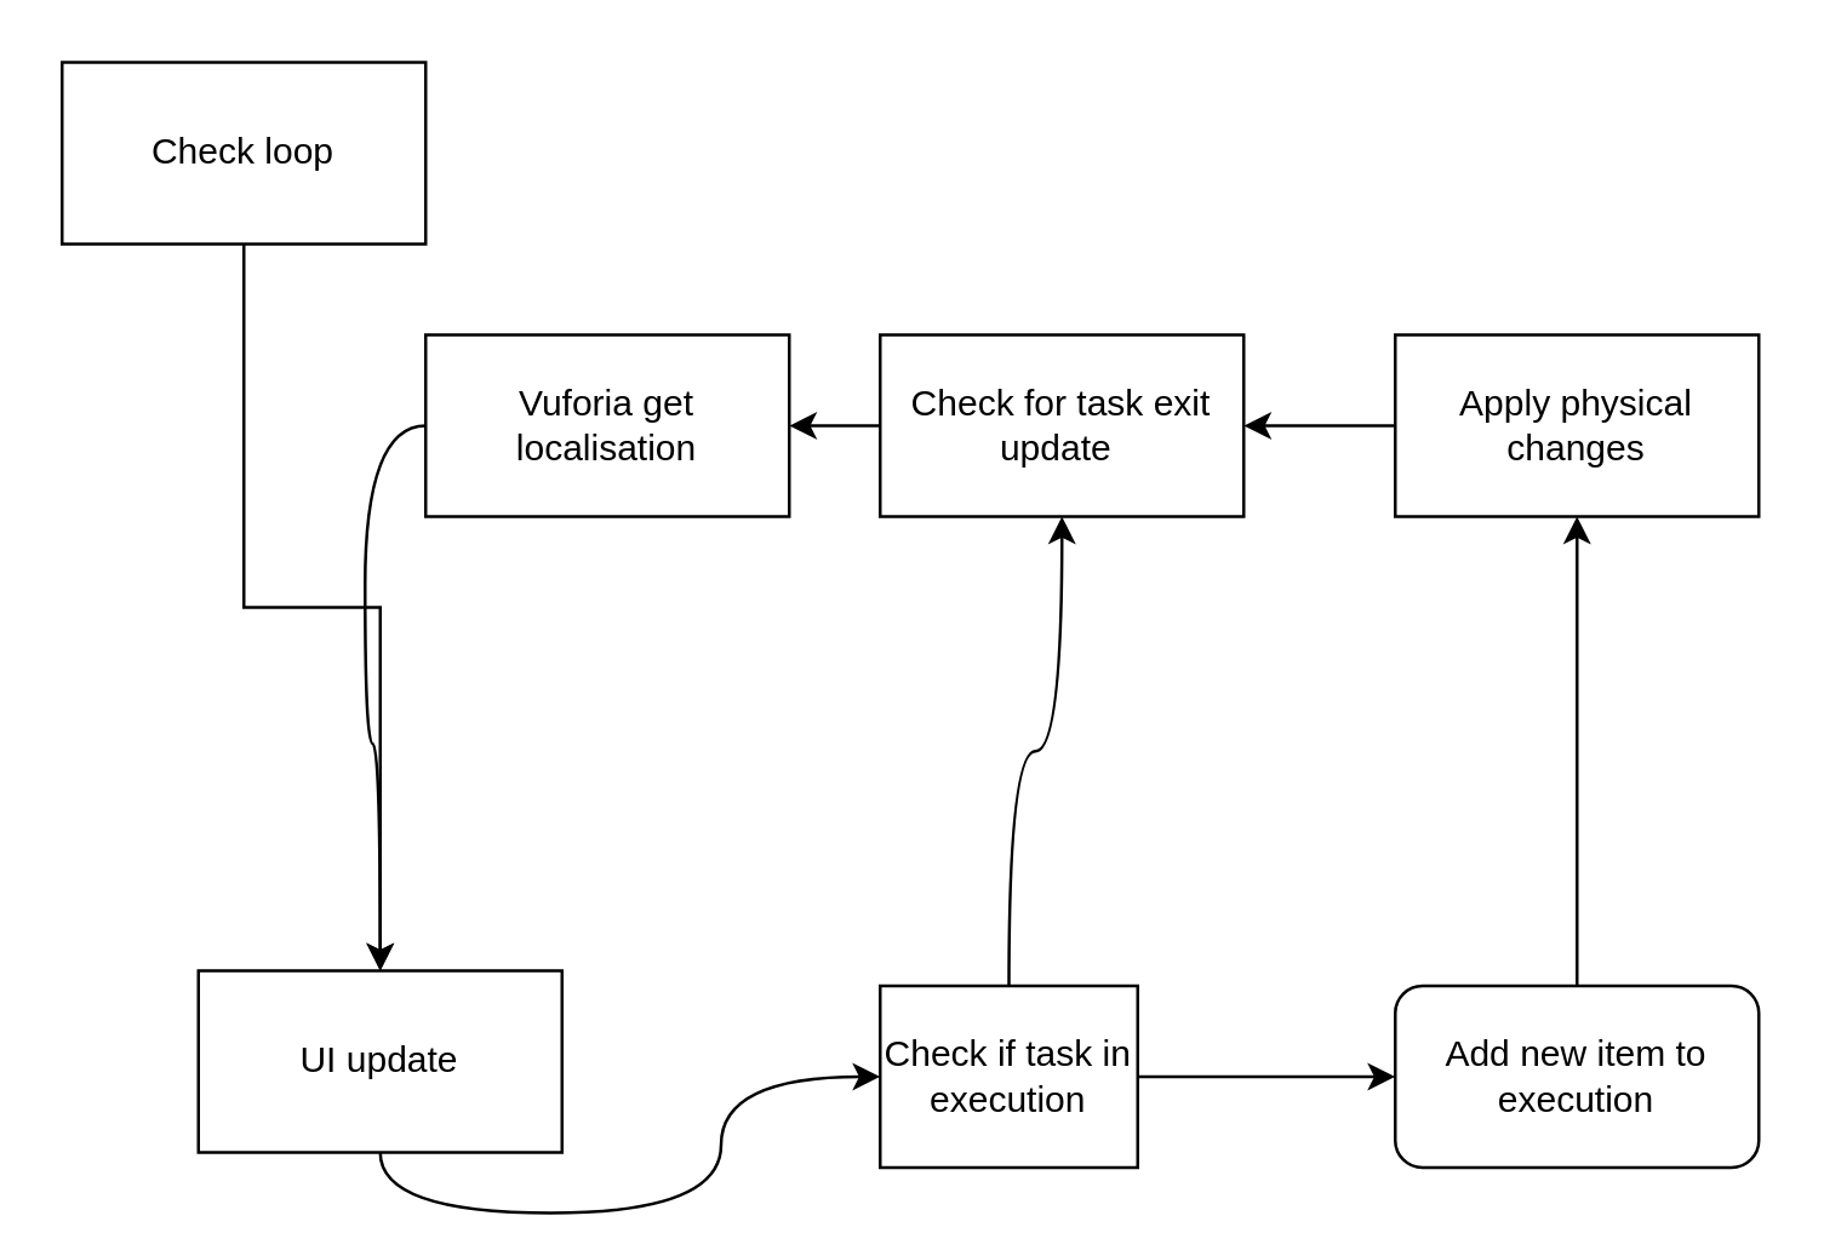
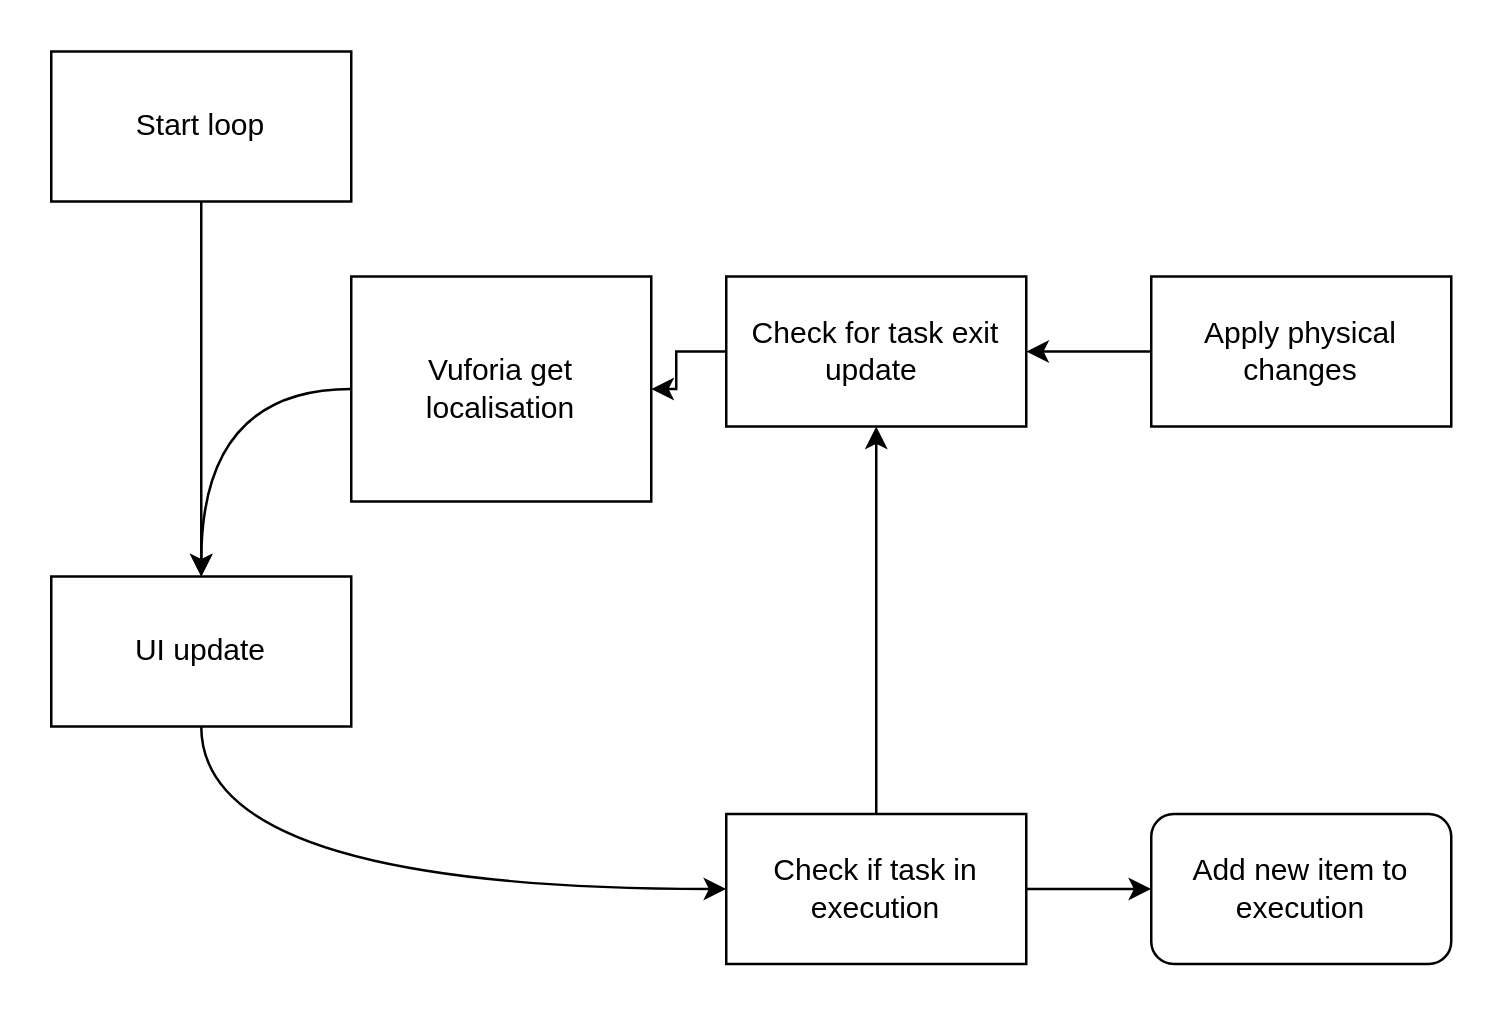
- <mxCell id="3" value="Check loop" style="rounded=0;whiteSpace=wrap;html=1;" parent="1" vertex="1"><mxGeometry x="20" y="20" width="120" height="60" as="geometry" /></mxCell>
+ <mxCell id="3" value="Start loop" style="rounded=0;whiteSpace=wrap;html=1;" parent="1" vertex="1"><mxGeometry x="20" y="20" width="120" height="60" as="geometry" /></mxCell>
- <mxCell id="16" value="Vuforia get localisation" style="rounded=0;whiteSpace=wrap;html=1;" parent="1" vertex="1"><mxGeometry x="140" y="110" width="120" height="60" as="geometry" /></mxCell>
+ <mxCell id="16" value="Vuforia get localisation" style="rounded=0;whiteSpace=wrap;html=1;" parent="1" vertex="1"><mxGeometry x="140" y="110" width="120" height="90" as="geometry" /></mxCell>
- <mxCell id="9" style="edgeStyle=orthogonalEdgeStyle;curved=1;rounded=0;orthogonalLoop=1;jettySize=auto;html=1;entryX=0.5;entryY=1;entryDx=0;entryDy=0;" parent="1" source="10" target="12" edge="1"><mxGeometry relative="1" as="geometry" /></mxCell>
- <mxCell id="5" value="UI update" style="rounded=0;whiteSpace=wrap;html=1;" parent="1" vertex="1"><mxGeometry x="65" y="320" width="120" height="60" as="geometry" /></mxCell>
+ <mxCell id="5" value="UI update" style="rounded=0;whiteSpace=wrap;html=1;" parent="1" vertex="1"><mxGeometry x="20" y="230" width="120" height="60" as="geometry" /></mxCell>
- <mxCell id="15" value="Check if task in execution" style="rounded=0;whiteSpace=wrap;html=1;" parent="1" vertex="1"><mxGeometry x="290" y="325" width="85" height="60" as="geometry" /></mxCell>
+ <mxCell id="15" value="Check if task in execution" style="rounded=0;whiteSpace=wrap;html=1;" parent="1" vertex="1"><mxGeometry x="290" y="325" width="120" height="60" as="geometry" /></mxCell>
